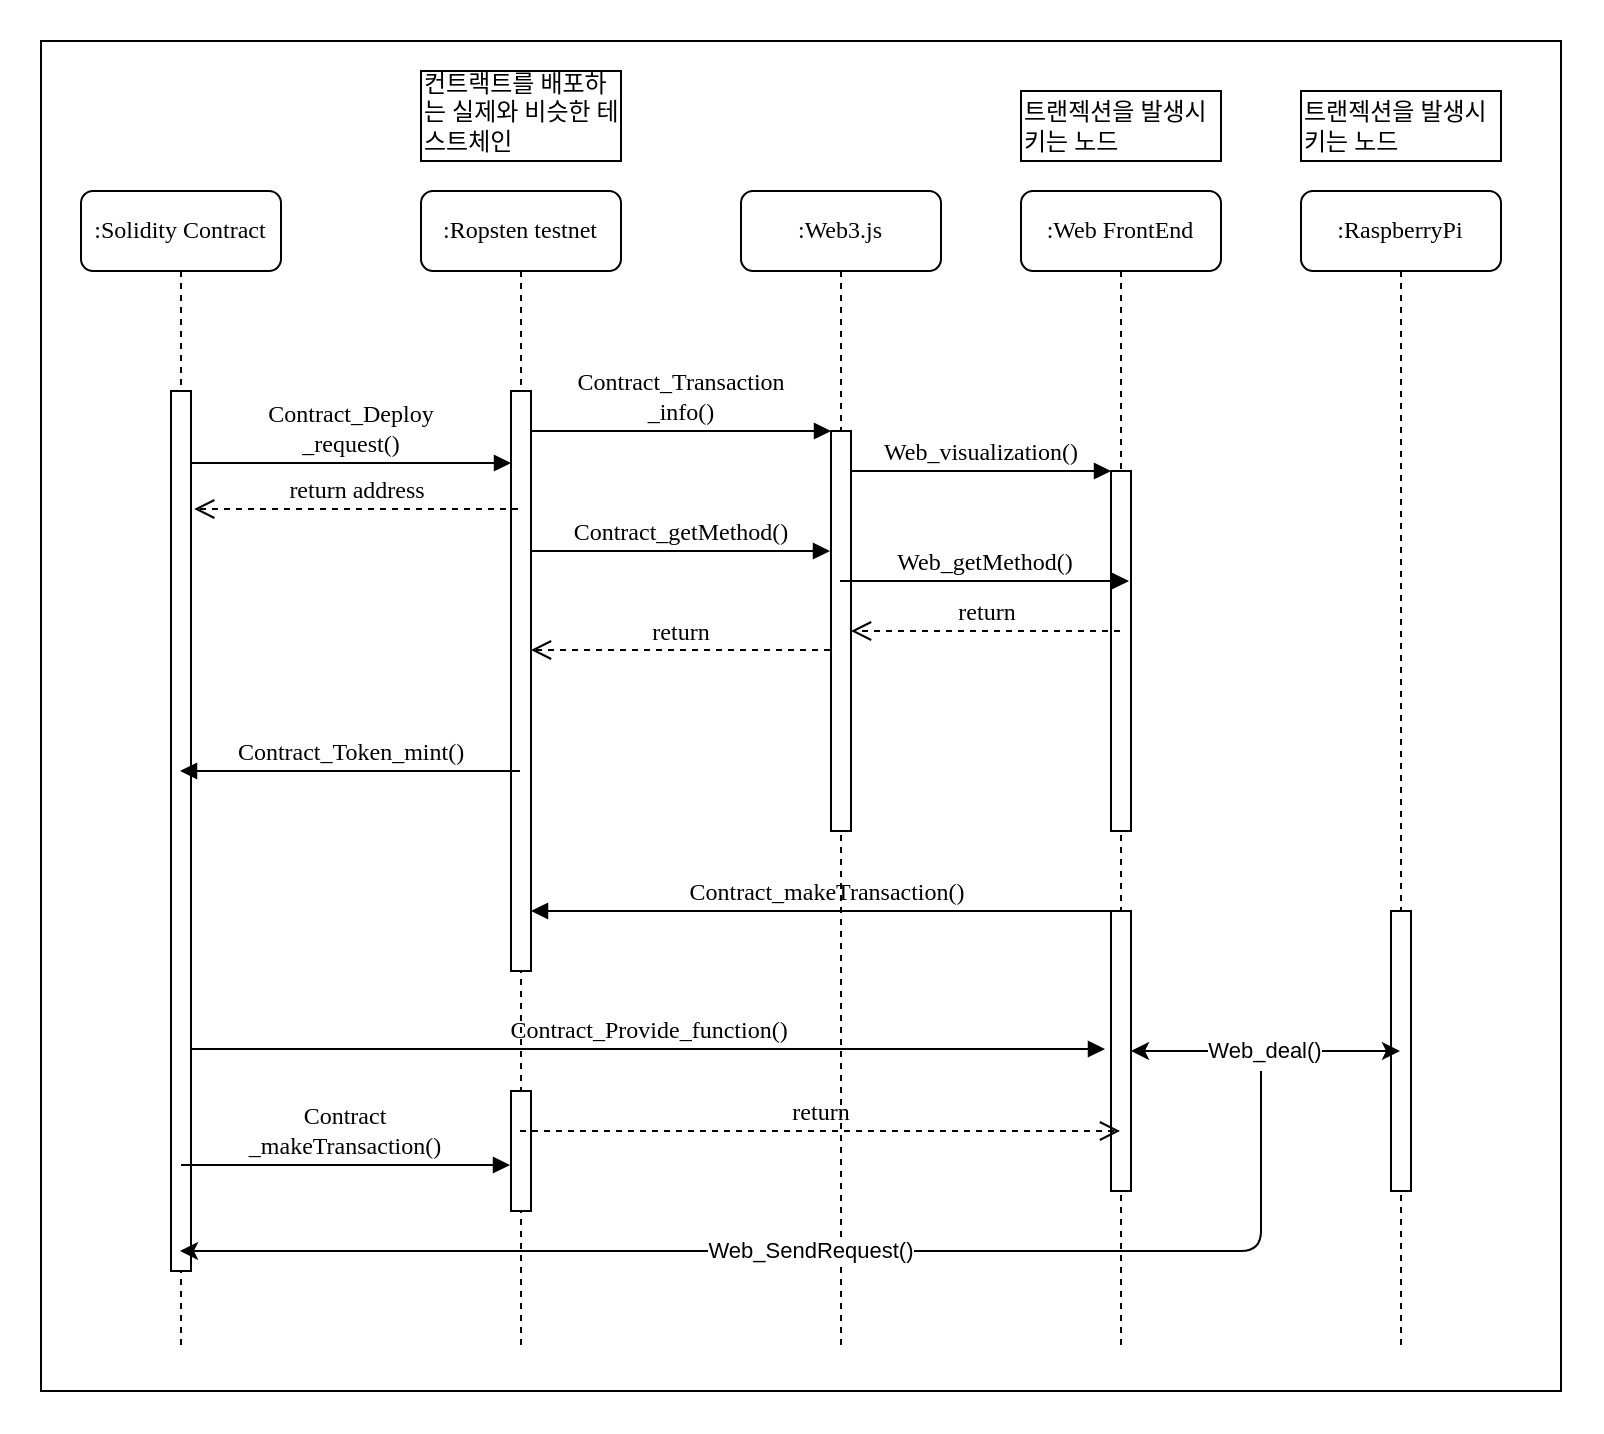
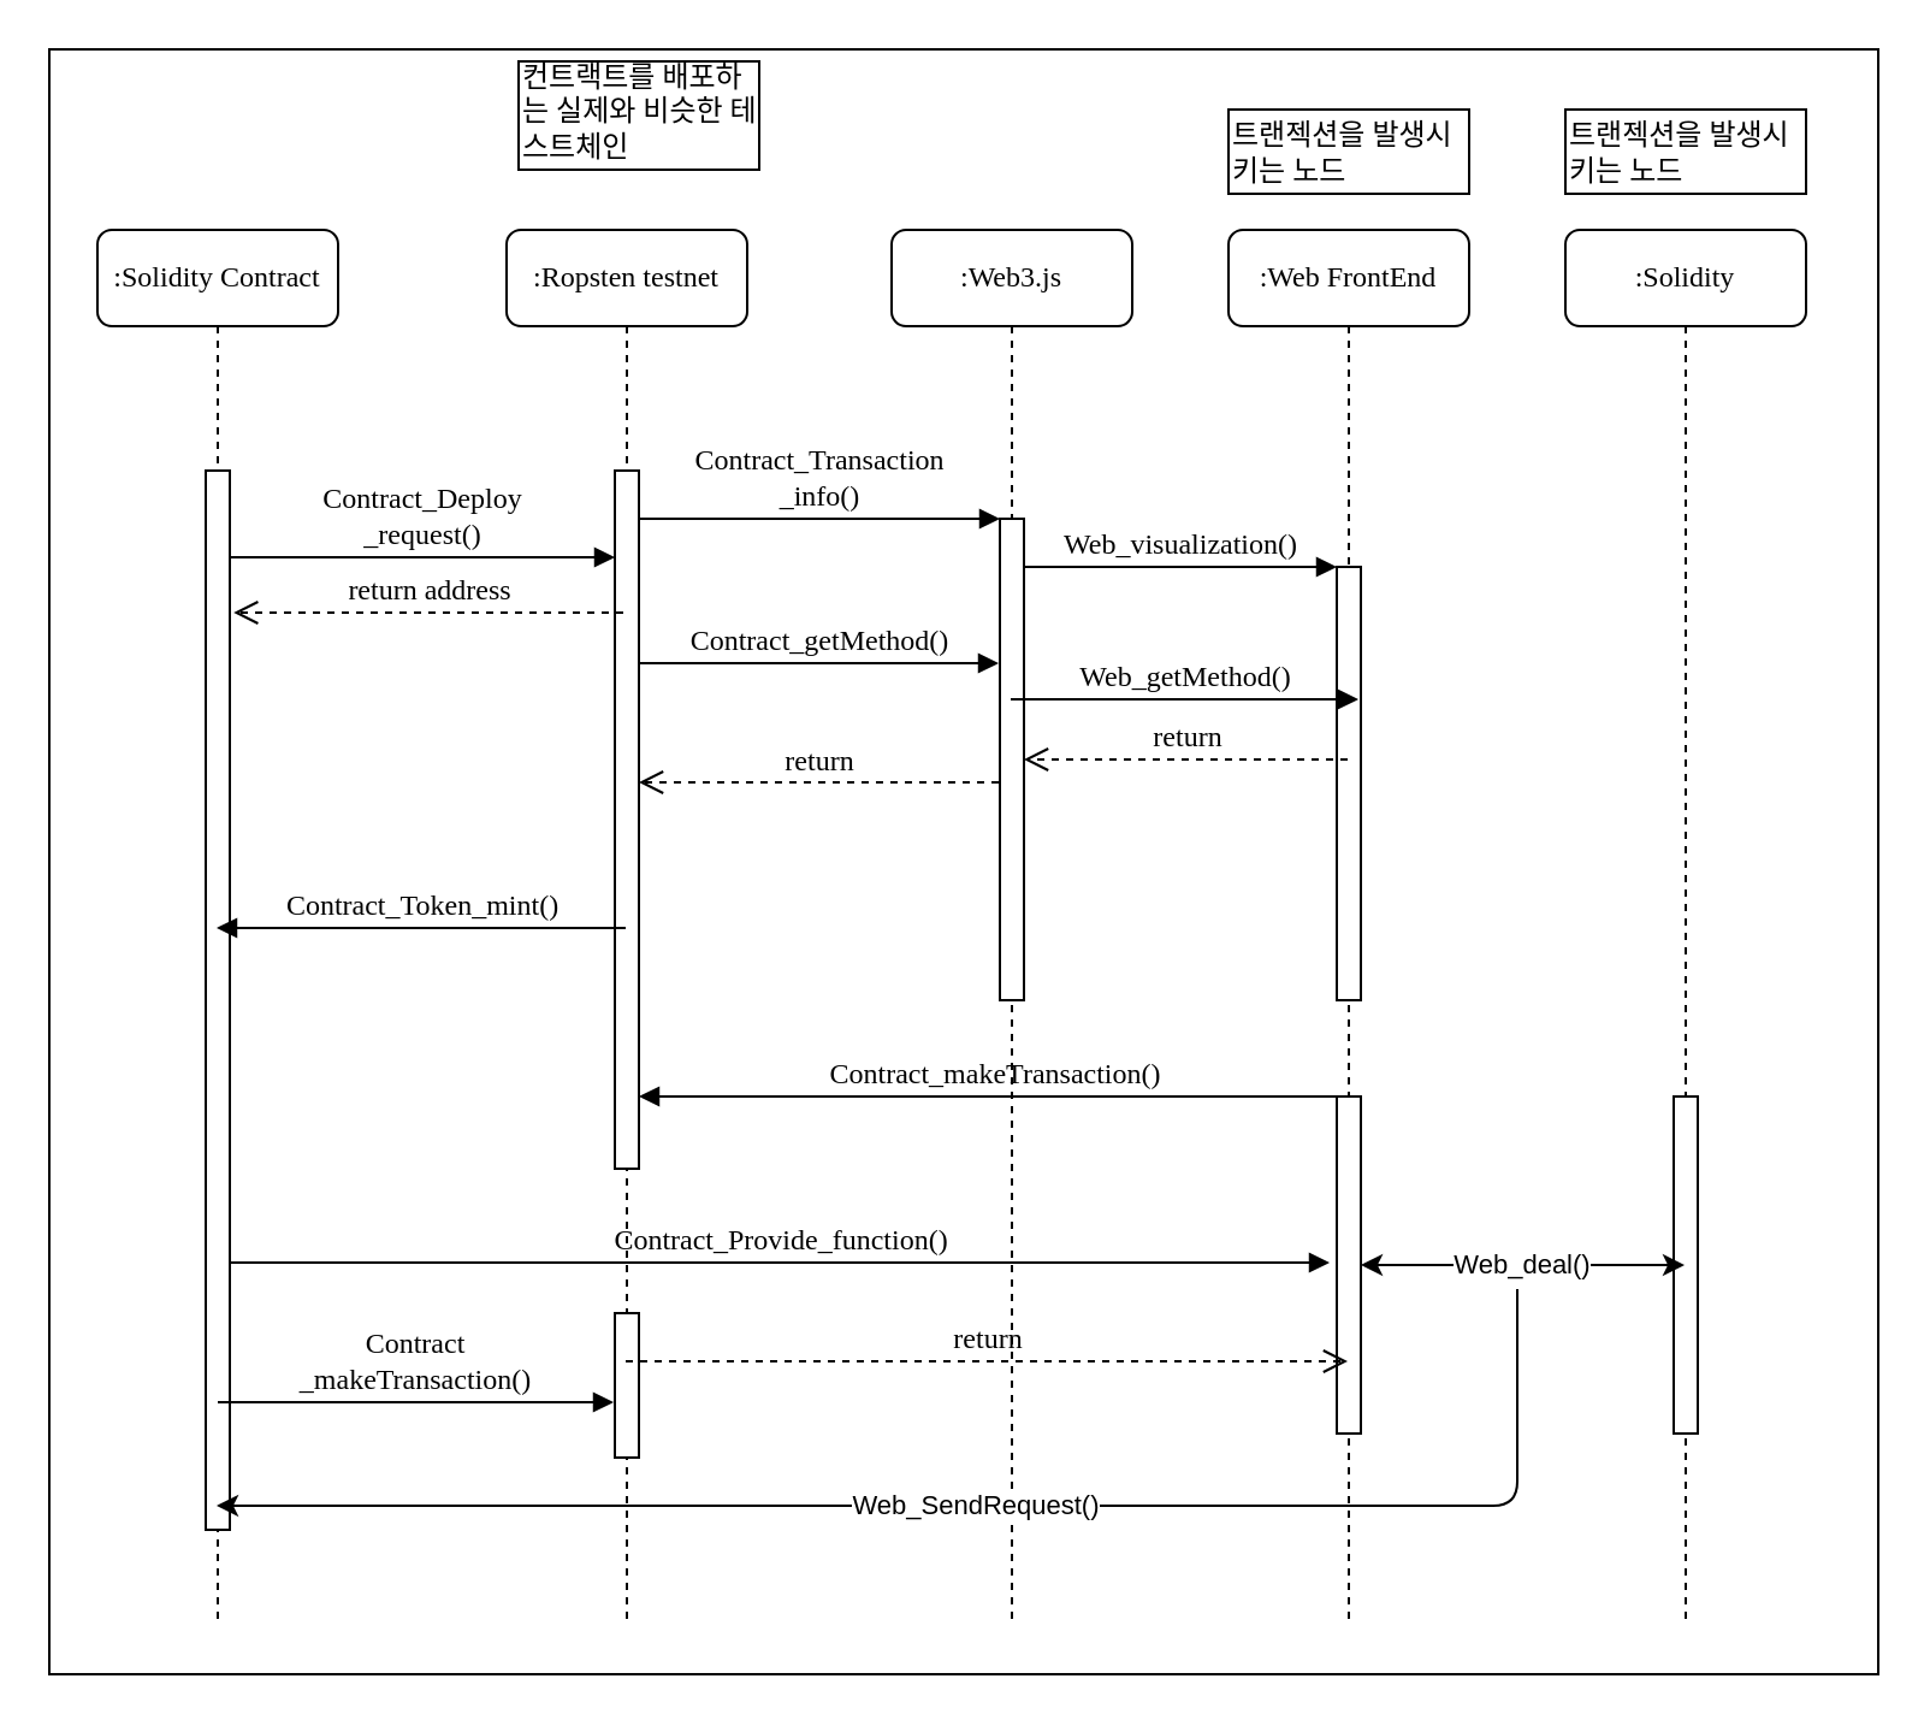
- <mxCell id="17" value="컨트랙트를 배포하는 실제와 비슷한 테스트체인" style="shape=note;whiteSpace=wrap;html=1;size=0;verticalAlign=bottom;align=left;spacingTop=-6;rounded=0;shadow=0;comic=0;labelBackgroundColor=none;strokeWidth=1;fontFamily=Verdana;fontSize=12" parent="1" vertex="1"><mxGeometry x="210" y="35" width="100" height="45" as="geometry" /></mxCell>
+ <mxCell id="17" value="컨트랙트를 배포하는 실제와 비슷한 테스트체인" style="shape=note;whiteSpace=wrap;html=1;size=0;verticalAlign=bottom;align=left;spacingTop=-6;rounded=0;shadow=0;comic=0;labelBackgroundColor=none;strokeWidth=1;fontFamily=Verdana;fontSize=12" parent="1" vertex="1"><mxGeometry x="215" y="25" width="100" height="45" as="geometry" /></mxCell>
- <mxCell id="22" value=":RaspberryPi" style="shape=umlLifeline;perimeter=lifelinePerimeter;whiteSpace=wrap;html=1;container=1;collapsible=0;recursiveResize=0;outlineConnect=0;rounded=1;shadow=0;comic=0;labelBackgroundColor=none;strokeWidth=1;fontFamily=Verdana;fontSize=12;align=center;" parent="1" vertex="1"><mxGeometry x="650" y="95" width="100" height="580" as="geometry" /></mxCell>
+ <mxCell id="22" value=":Solidity" style="shape=umlLifeline;perimeter=lifelinePerimeter;whiteSpace=wrap;html=1;container=1;collapsible=0;recursiveResize=0;outlineConnect=0;rounded=1;shadow=0;comic=0;labelBackgroundColor=none;strokeWidth=1;fontFamily=Verdana;fontSize=12;align=center;" parent="1" vertex="1"><mxGeometry x="650" y="95" width="100" height="580" as="geometry" /></mxCell>
